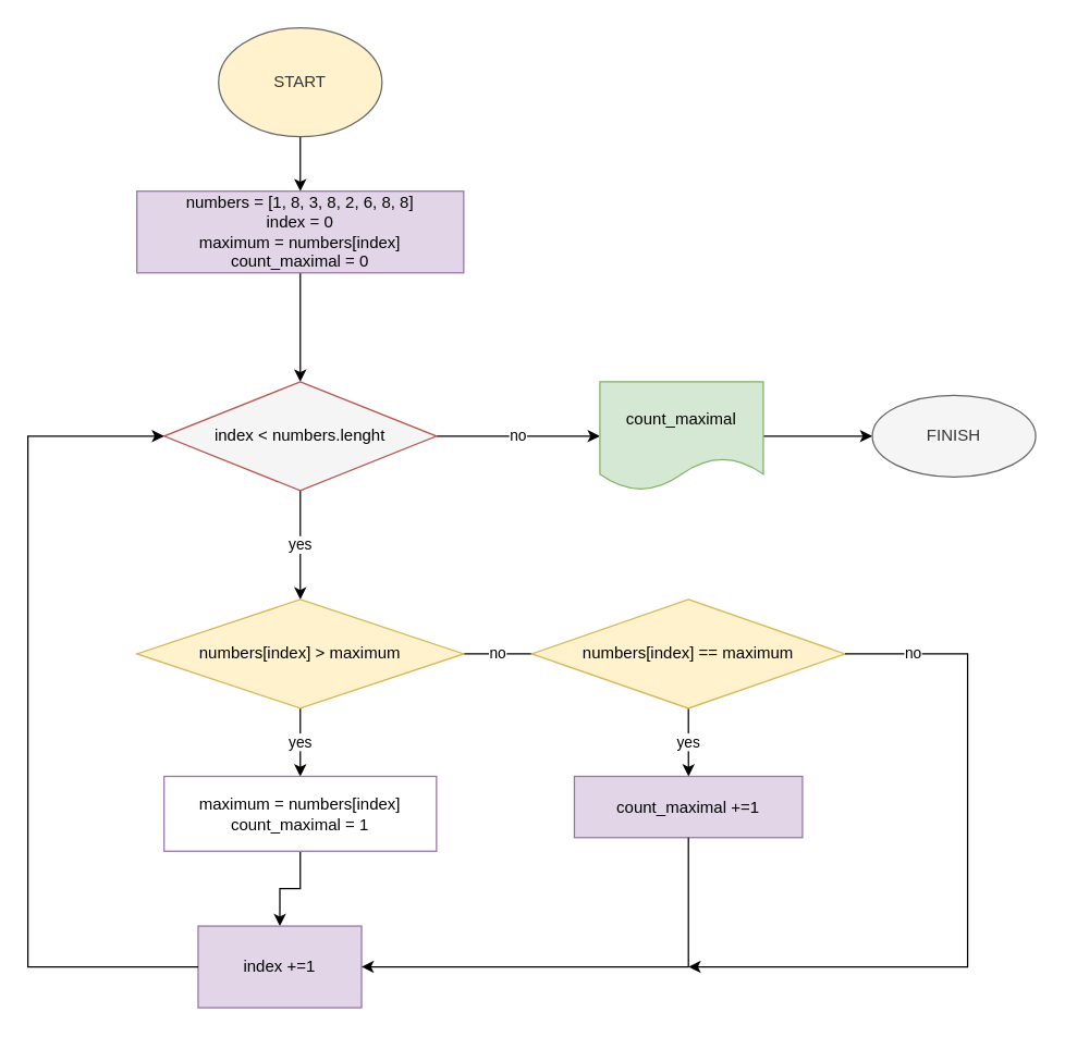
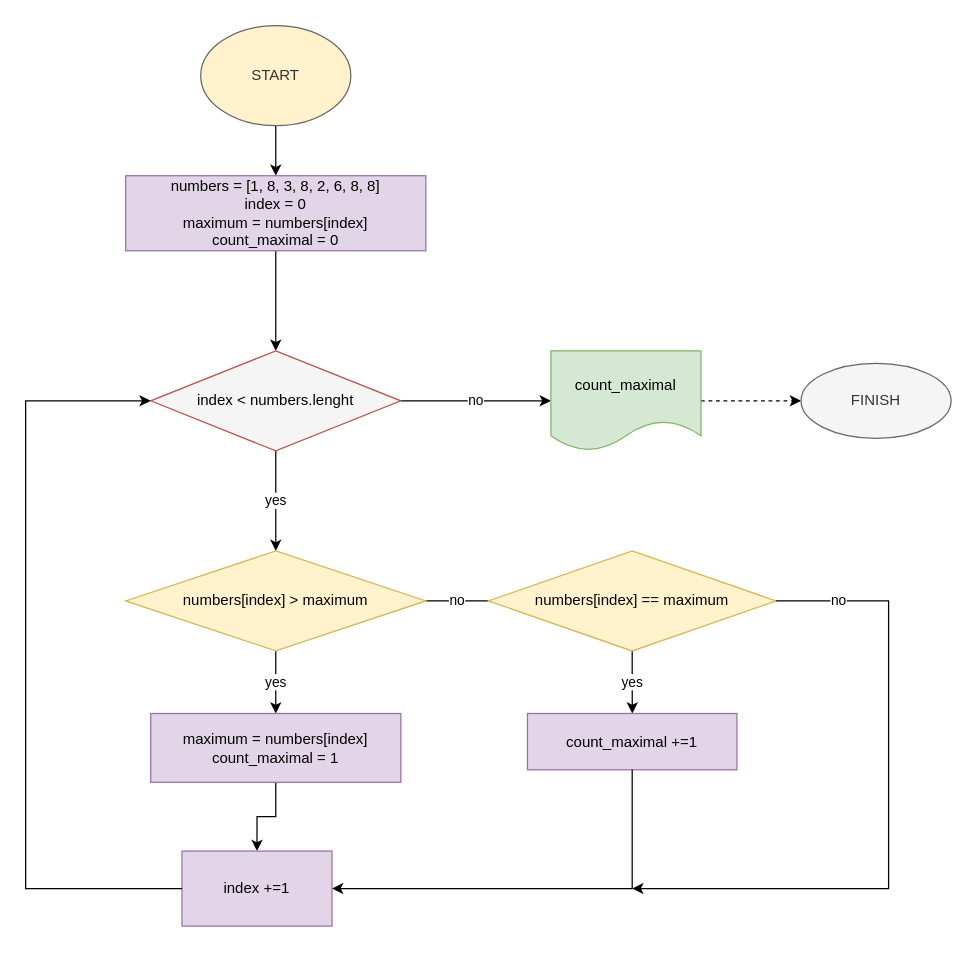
- <mxCell id="20" value="" style="edgeStyle=orthogonalEdgeStyle;rounded=0;orthogonalLoop=1;jettySize=auto;html=1;" edge="1" parent="1" source="21" target="22"><mxGeometry relative="1" as="geometry" /></mxCell>
+ <mxCell id="20" value="" style="edgeStyle=orthogonalEdgeStyle;rounded=0;orthogonalLoop=1;jettySize=auto;html=1;dashed=1;" edge="1" parent="1" source="21" target="22"><mxGeometry relative="1" as="geometry" /></mxCell>
- <mxCell id="13" value="&lt;div&gt;maximum = numbers[index]&lt;/div&gt;&lt;div&gt;count_maximal = 1&lt;br&gt;&lt;/div&gt;" style="whiteSpace=wrap;html=1;fillColor=#ffffff;strokeColor=#9673a6;" vertex="1" parent="1"><mxGeometry x="120" y="570" width="200" height="55" as="geometry" /></mxCell>
+ <mxCell id="13" value="&lt;div&gt;maximum = numbers[index]&lt;/div&gt;&lt;div&gt;count_maximal = 1&lt;br&gt;&lt;/div&gt;" style="whiteSpace=wrap;html=1;fillColor=#e1d5e7;strokeColor=#9673a6;" vertex="1" parent="1"><mxGeometry x="120" y="570" width="200" height="55" as="geometry" /></mxCell>
